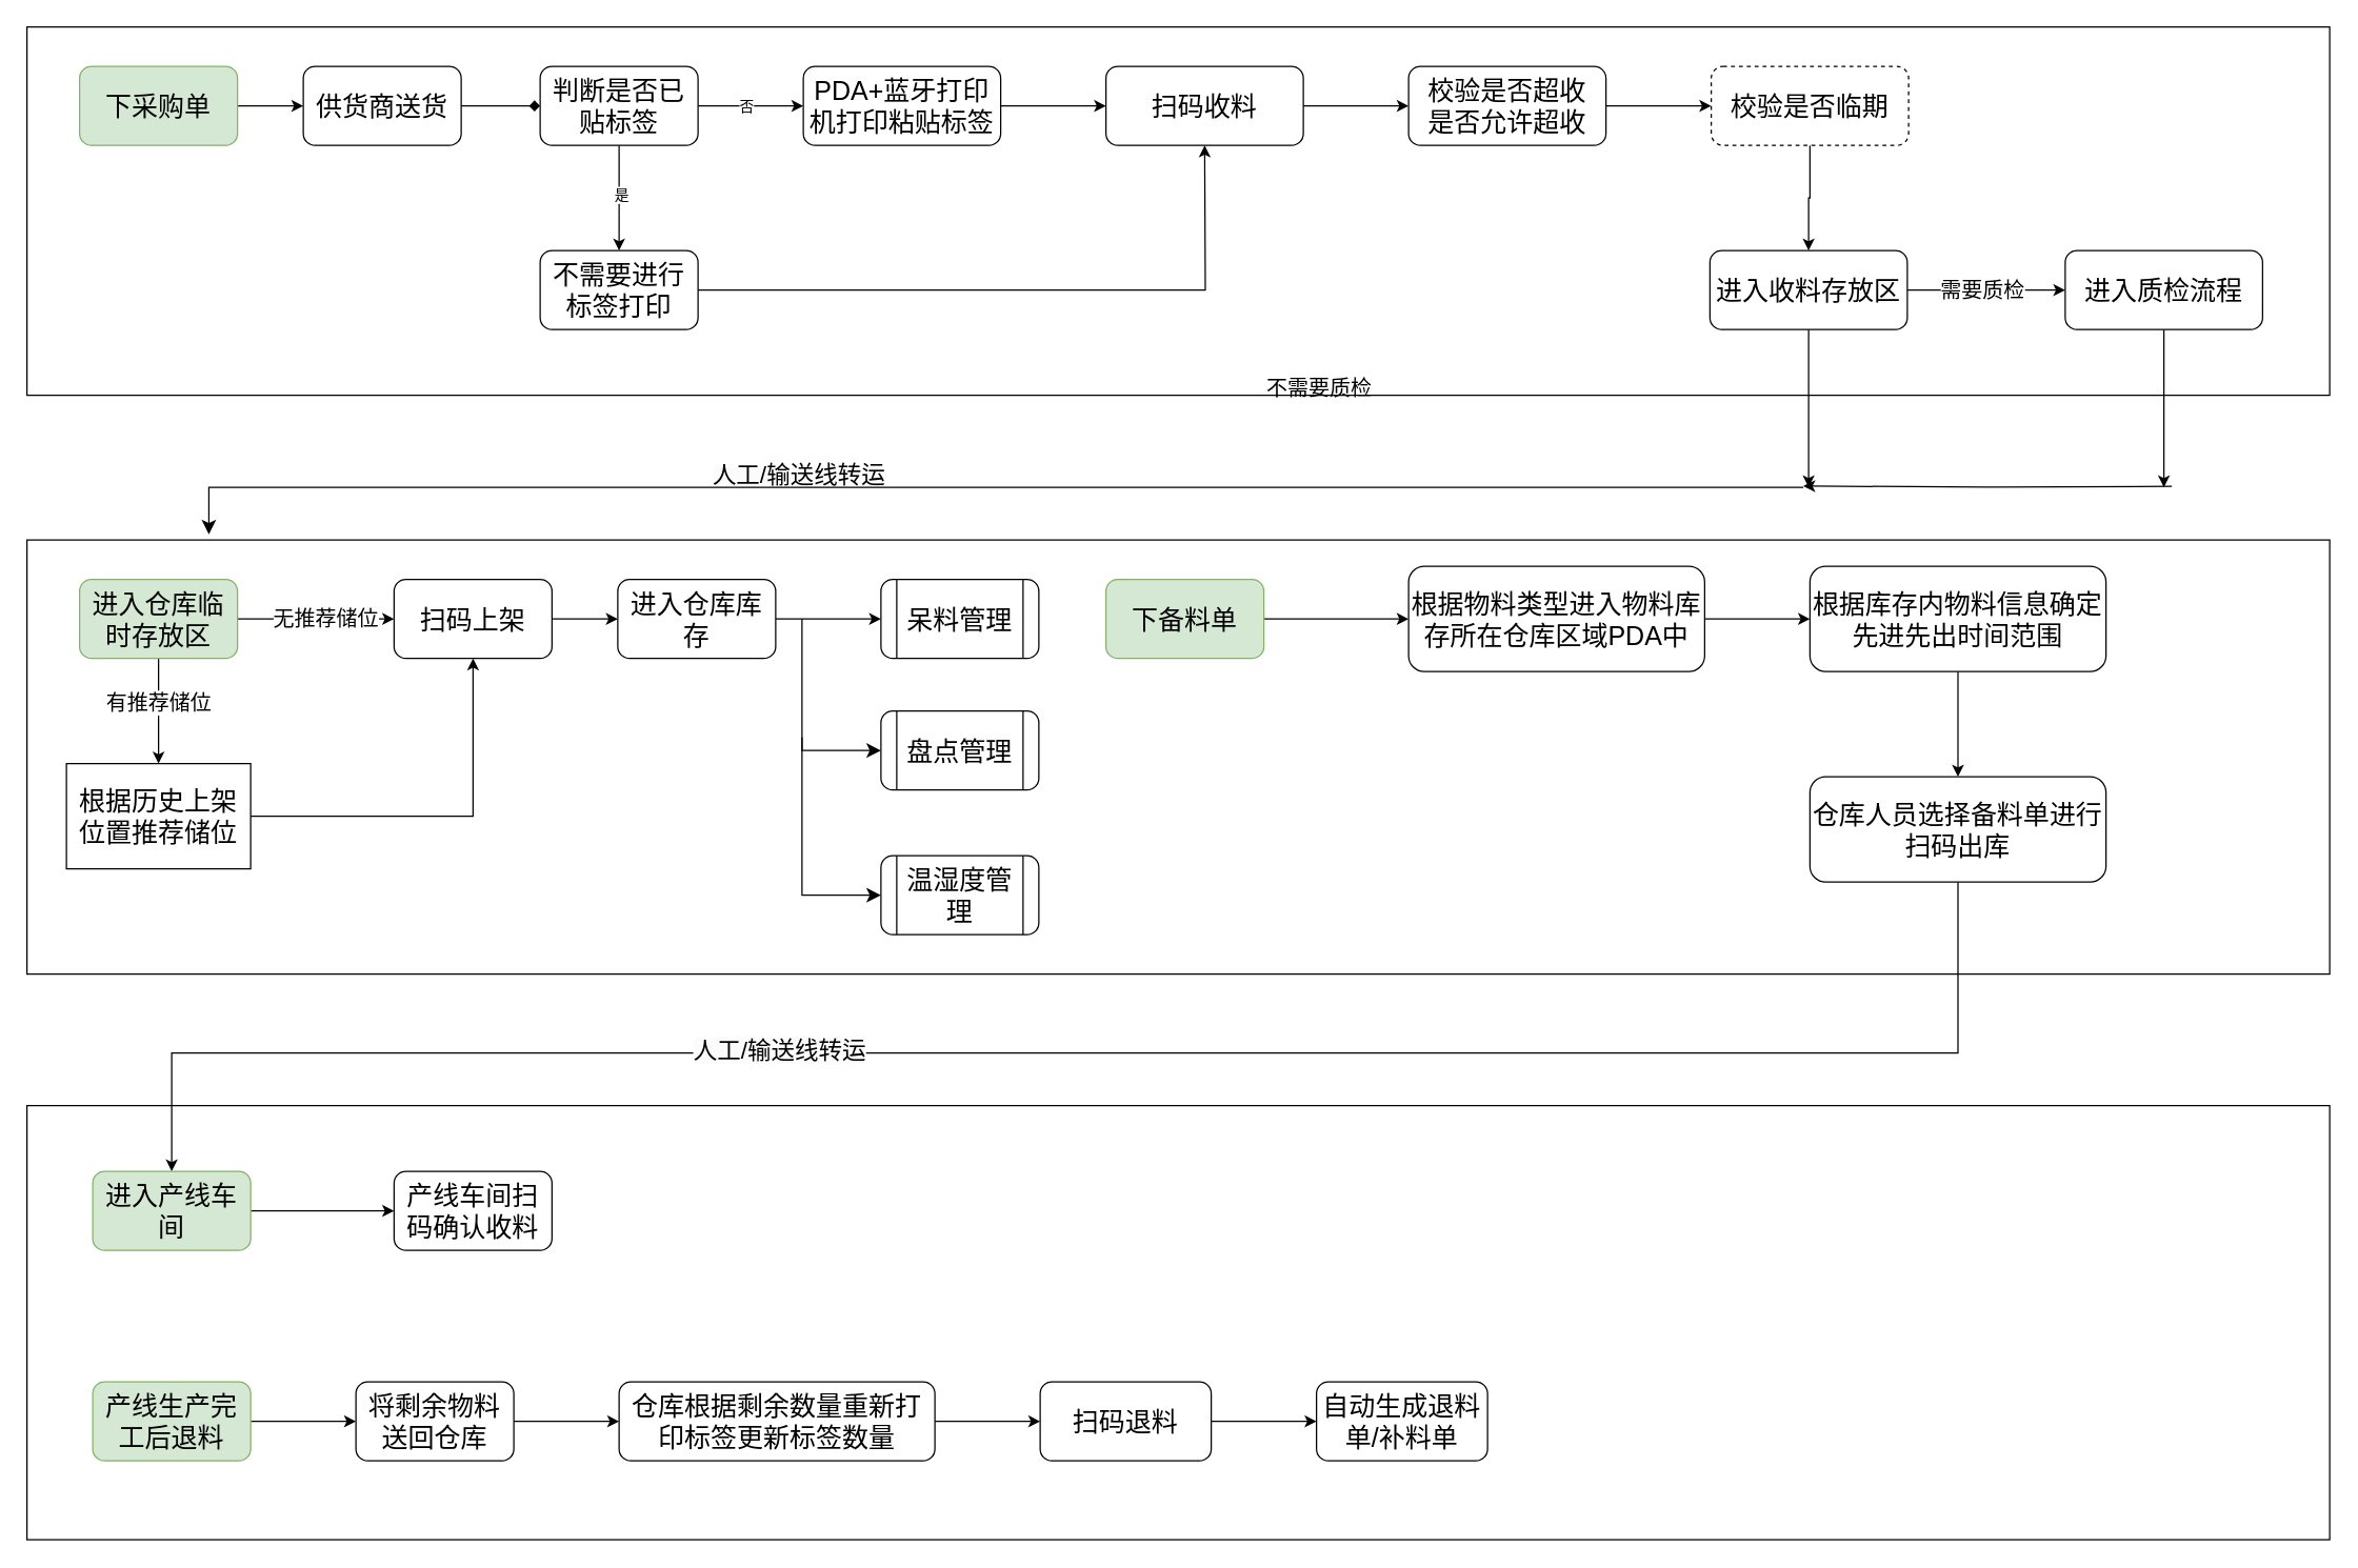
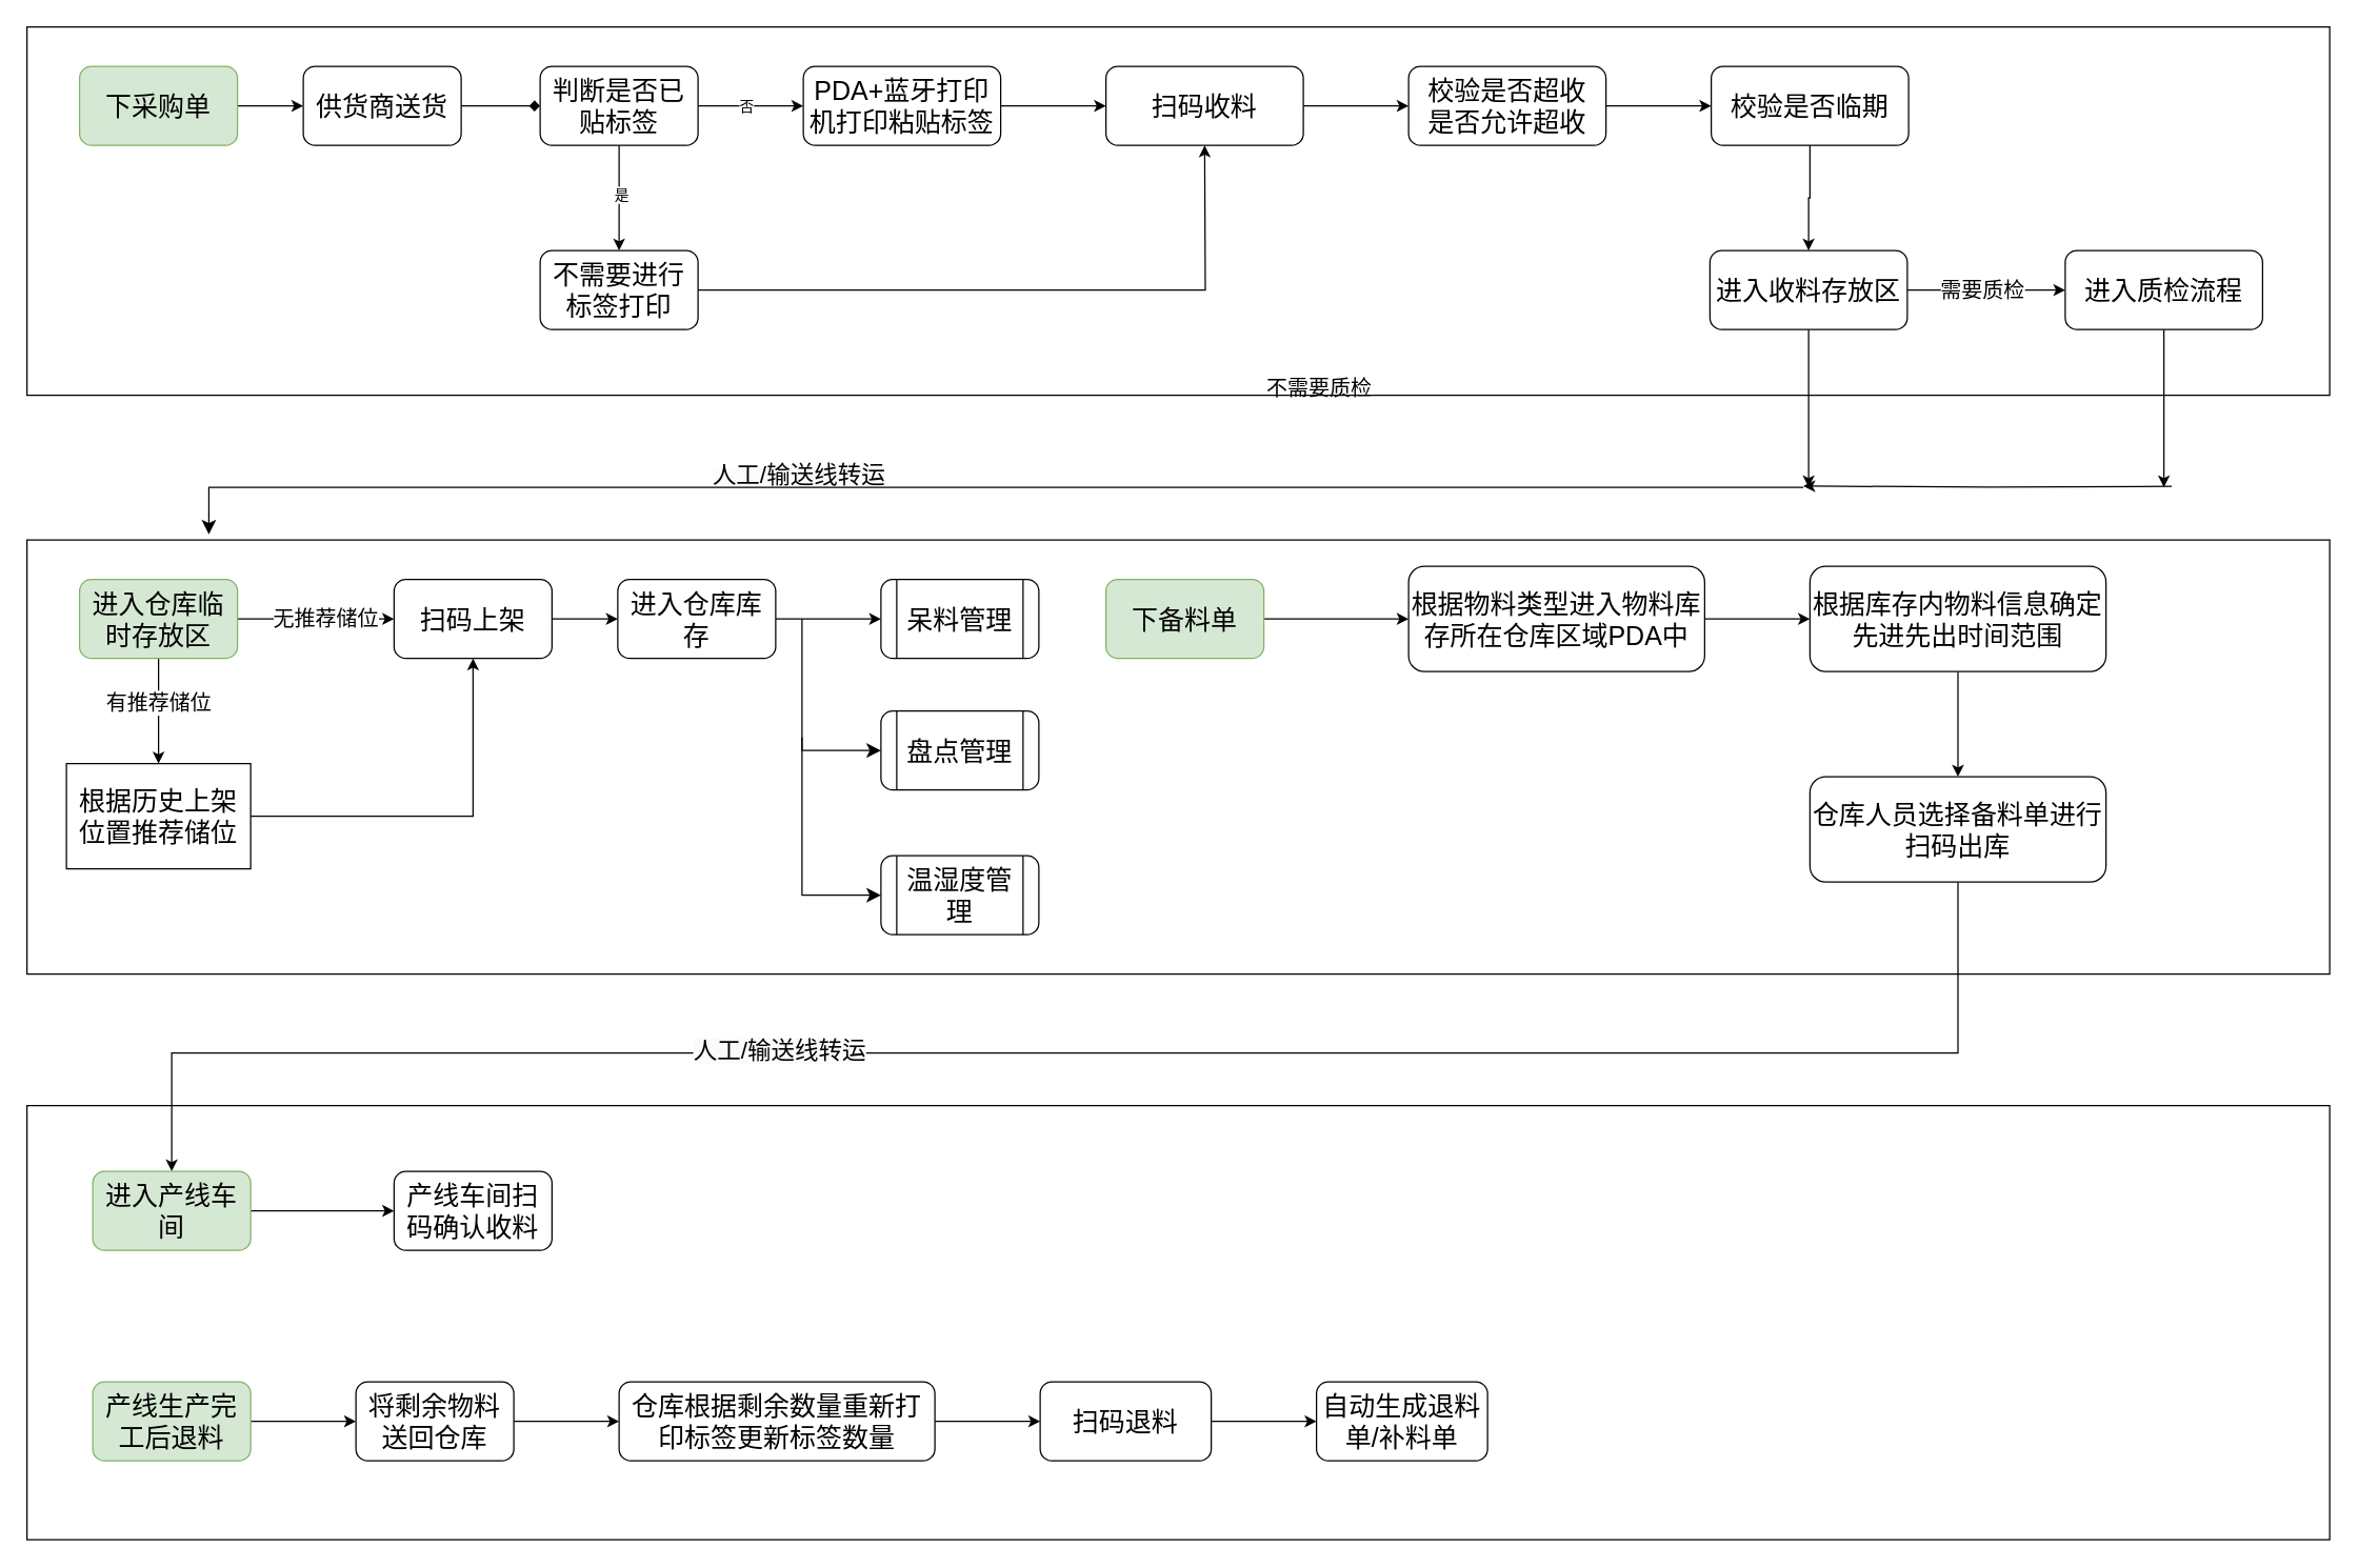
- <mxCell id="42" value="&lt;span style=&quot;font-size: 20px;&quot;&gt;校验是否临期&lt;/span&gt;" style="rounded=1;whiteSpace=wrap;html=1;dashed=1;" vertex="1" parent="1"><mxGeometry x="1300" y="50" width="150" height="60" as="geometry" /></mxCell>
+ <mxCell id="42" value="&lt;span style=&quot;font-size: 20px;&quot;&gt;校验是否临期&lt;/span&gt;" style="rounded=1;whiteSpace=wrap;html=1;" vertex="1" parent="1"><mxGeometry x="1300" y="50" width="150" height="60" as="geometry" /></mxCell>
